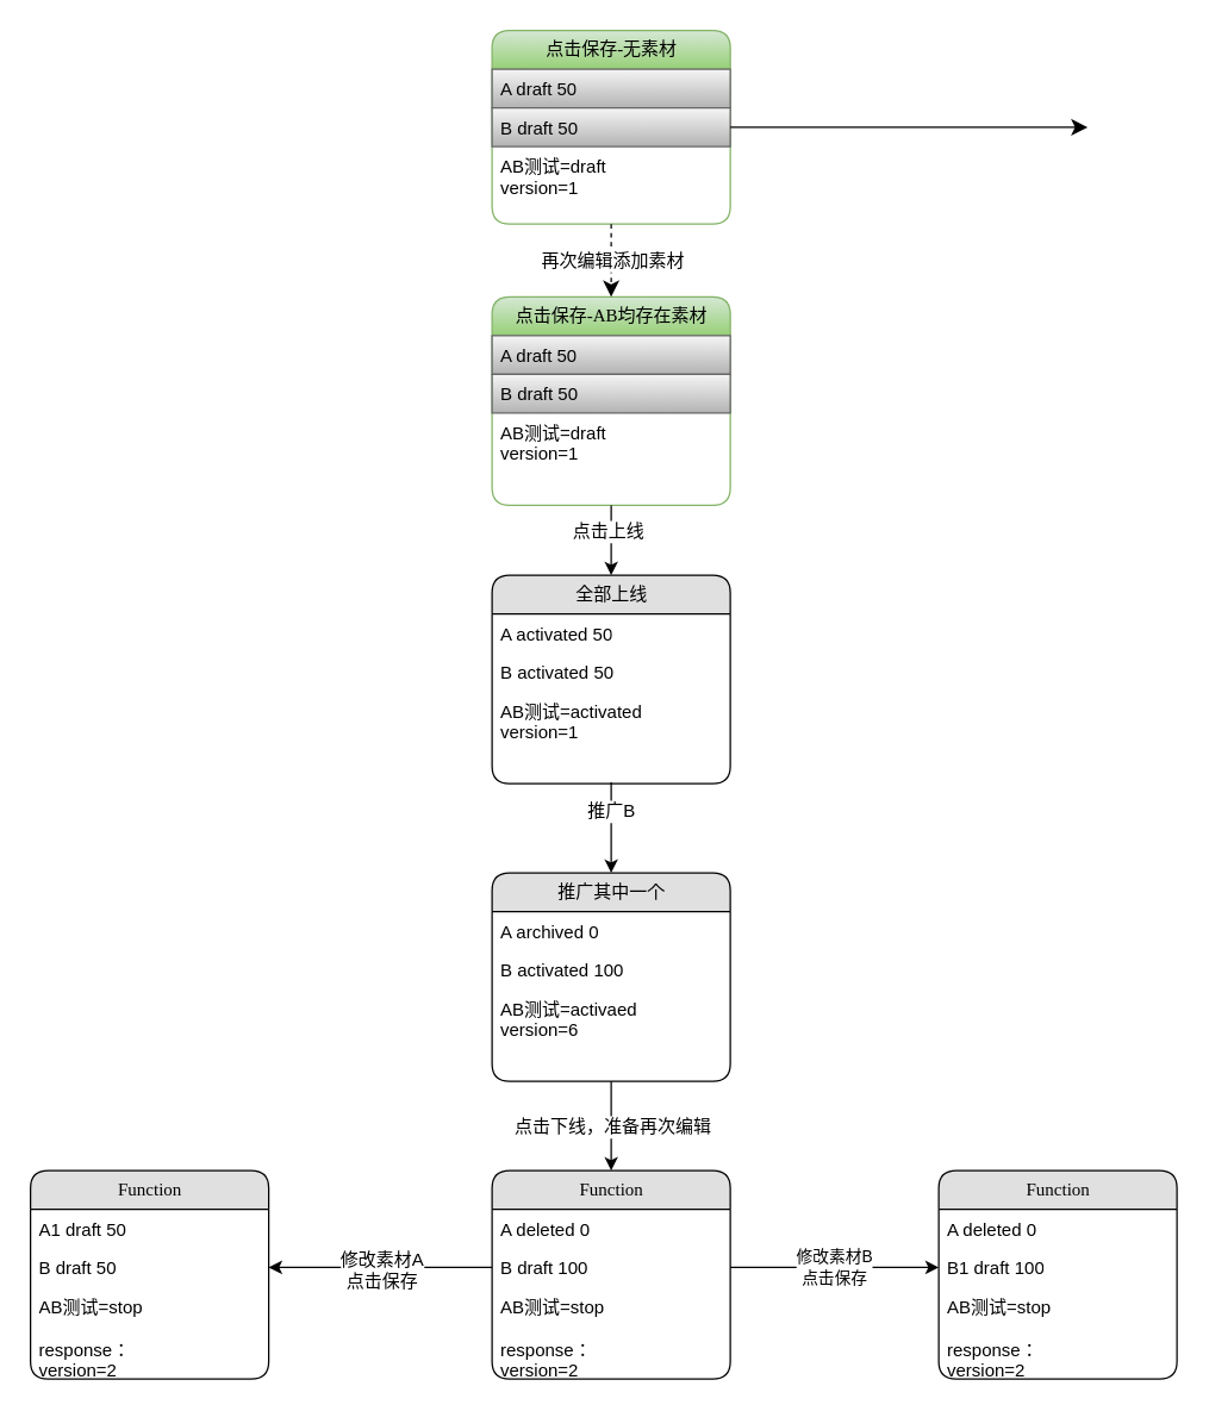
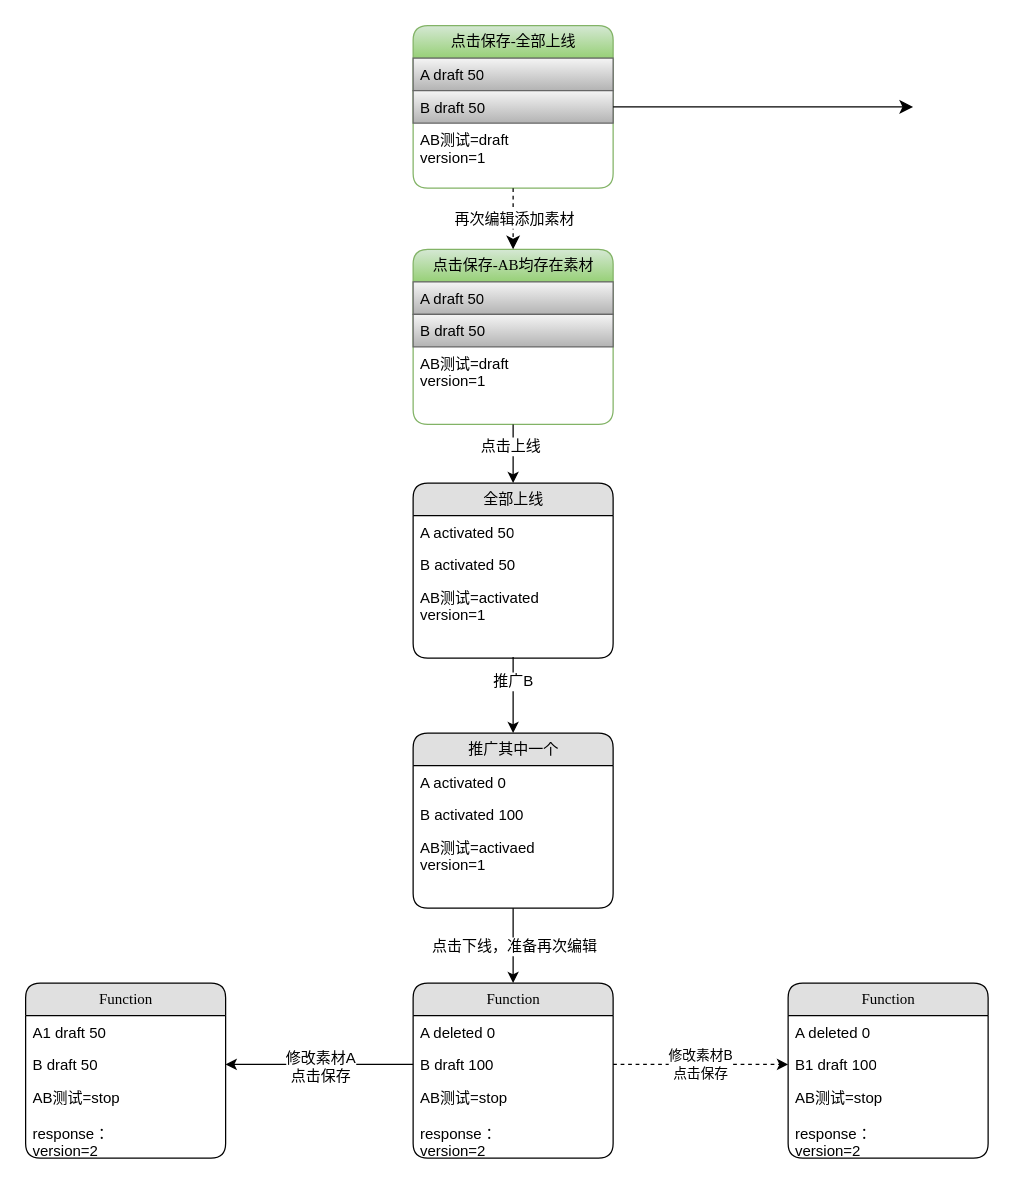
- <mxCell id="2" value="点击保存-无素材" style="swimlane;html=1;fontStyle=0;childLayout=stackLayout;horizontal=1;startSize=26;fillColor=#d5e8d4;horizontalStack=0;resizeParent=1;resizeLast=0;collapsible=1;marginBottom=0;swimlaneFillColor=#ffffff;align=center;rounded=1;shadow=0;comic=0;labelBackgroundColor=none;strokeColor=#82b366;strokeWidth=1;fontFamily=Verdana;fontSize=12;gradientColor=#97d077;" parent="1" vertex="1"><mxGeometry x="330" y="20" width="160" height="130" as="geometry" /></mxCell>
+ <mxCell id="2" value="点击保存-全部上线" style="swimlane;html=1;fontStyle=0;childLayout=stackLayout;horizontal=1;startSize=26;fillColor=#d5e8d4;horizontalStack=0;resizeParent=1;resizeLast=0;collapsible=1;marginBottom=0;swimlaneFillColor=#ffffff;align=center;rounded=1;shadow=0;comic=0;labelBackgroundColor=none;strokeColor=#82b366;strokeWidth=1;fontFamily=Verdana;fontSize=12;gradientColor=#97d077;" parent="1" vertex="1"><mxGeometry x="330" y="20" width="160" height="130" as="geometry" /></mxCell>
- <mxCell id="22" value="A archived 0" style="text;html=1;strokeColor=none;fillColor=none;spacingLeft=4;spacingRight=4;whiteSpace=wrap;overflow=hidden;rotatable=0;points=[[0,0.5],[1,0.5]];portConstraint=eastwest;" vertex="1" parent="21"><mxGeometry y="26" width="160" height="26" as="geometry" /></mxCell>
+ <mxCell id="22" value="A activated 0" style="text;html=1;strokeColor=none;fillColor=none;spacingLeft=4;spacingRight=4;whiteSpace=wrap;overflow=hidden;rotatable=0;points=[[0,0.5],[1,0.5]];portConstraint=eastwest;" vertex="1" parent="21"><mxGeometry y="26" width="160" height="26" as="geometry" /></mxCell>
- <mxCell id="24" value="AB测试=activaed&lt;br&gt;version=6" style="text;html=1;strokeColor=none;fillColor=none;spacingLeft=4;spacingRight=4;whiteSpace=wrap;overflow=hidden;rotatable=0;points=[[0,0.5],[1,0.5]];portConstraint=eastwest;" vertex="1" parent="21"><mxGeometry y="78" width="160" height="62" as="geometry" /></mxCell>
+ <mxCell id="24" value="AB测试=activaed&lt;br&gt;version=1" style="text;html=1;strokeColor=none;fillColor=none;spacingLeft=4;spacingRight=4;whiteSpace=wrap;overflow=hidden;rotatable=0;points=[[0,0.5],[1,0.5]];portConstraint=eastwest;" vertex="1" parent="21"><mxGeometry y="78" width="160" height="62" as="geometry" /></mxCell>
- <mxCell id="41" value="修改素材B&lt;br&gt;点击保存" style="endArrow=classic;html=1;entryX=0;entryY=0.5;entryDx=0;entryDy=0;exitX=1;exitY=0.5;exitDx=0;exitDy=0;" edge="1" parent="1" source="27" target="19"><mxGeometry width="50" height="50" relative="1" as="geometry"><mxPoint x="20" y="996" as="sourcePoint" /><mxPoint x="70" y="946" as="targetPoint" /></mxGeometry></mxCell>
+ <mxCell id="41" value="修改素材B&lt;br&gt;点击保存" style="endArrow=classic;html=1;entryX=0;entryY=0.5;entryDx=0;entryDy=0;exitX=1;exitY=0.5;exitDx=0;exitDy=0;dashed=1;" edge="1" parent="1" source="27" target="19"><mxGeometry width="50" height="50" relative="1" as="geometry"><mxPoint x="20" y="996" as="sourcePoint" /><mxPoint x="70" y="946" as="targetPoint" /></mxGeometry></mxCell>
